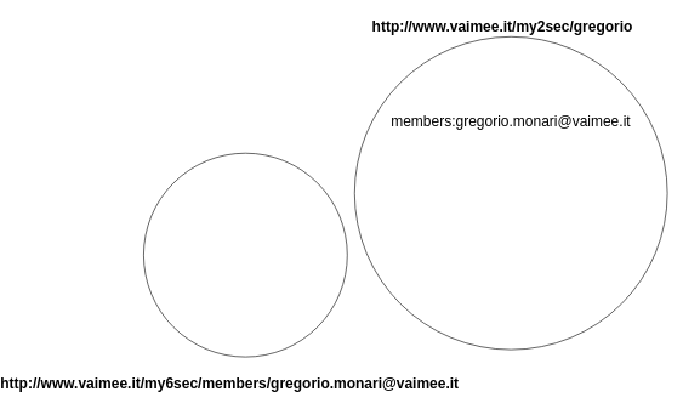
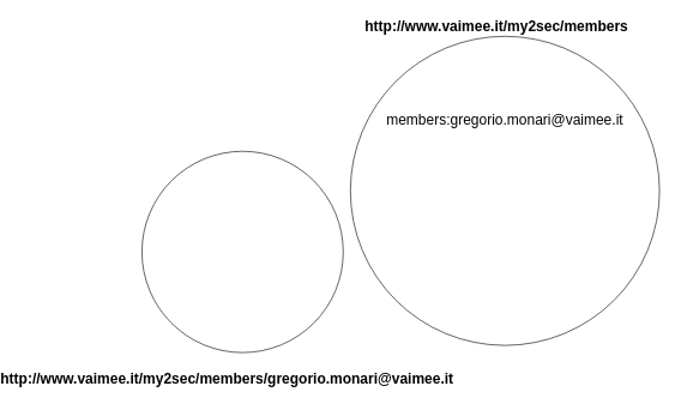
- <mxCell id="4" value="http://www.vaimee.it/my2sec/gregorio" style="text;strokeColor=none;fillColor=none;html=1;fontSize=20;fontStyle=1;verticalAlign=middle;align=center;" vertex="1" parent="1"><mxGeometry x="395" y="20" width="455" height="30" as="geometry" /></mxCell>
+ <mxCell id="4" value="http://www.vaimee.it/my2sec/members" style="text;strokeColor=none;fillColor=none;html=1;fontSize=20;fontStyle=1;verticalAlign=middle;align=center;" vertex="1" parent="1"><mxGeometry x="395" y="20" width="455" height="30" as="geometry" /></mxCell>
- <mxCell id="5" value="http://www.vaimee.it/my6sec/members/gregorio.monari@vaimee.it" style="text;strokeColor=none;fillColor=none;html=1;fontSize=20;fontStyle=1;verticalAlign=middle;align=center;" vertex="1" parent="1"><mxGeometry x="20" y="510" width="455" height="30" as="geometry" /></mxCell>
+ <mxCell id="5" value="http://www.vaimee.it/my2sec/members/gregorio.monari@vaimee.it" style="text;strokeColor=none;fillColor=none;html=1;fontSize=20;fontStyle=1;verticalAlign=middle;align=center;" vertex="1" parent="1"><mxGeometry x="20" y="510" width="455" height="30" as="geometry" /></mxCell>
